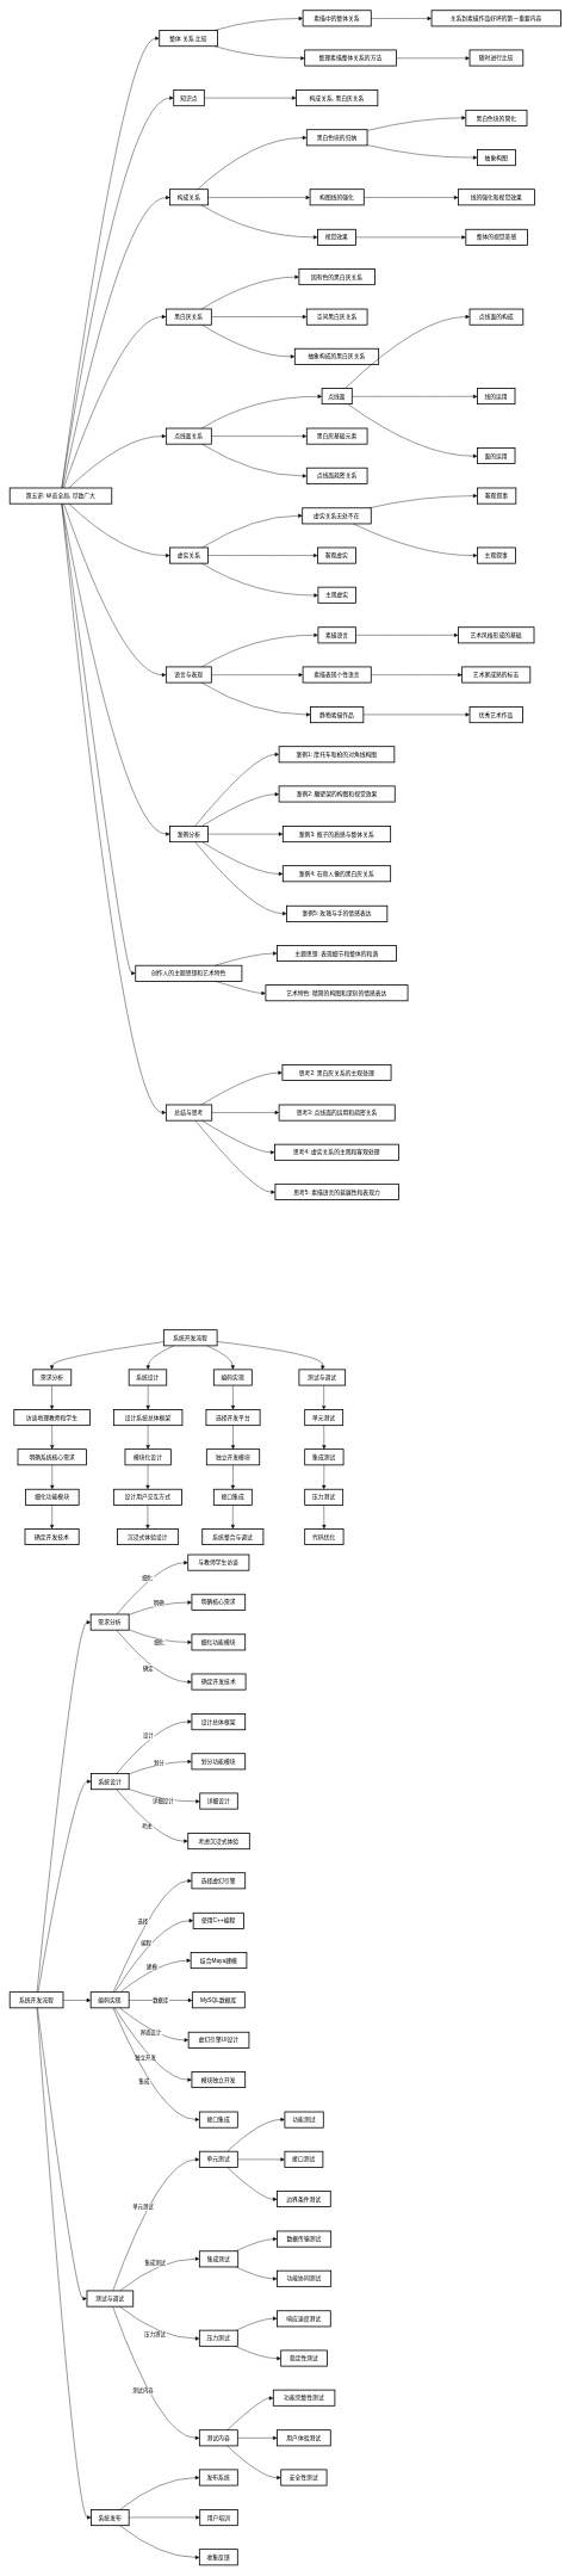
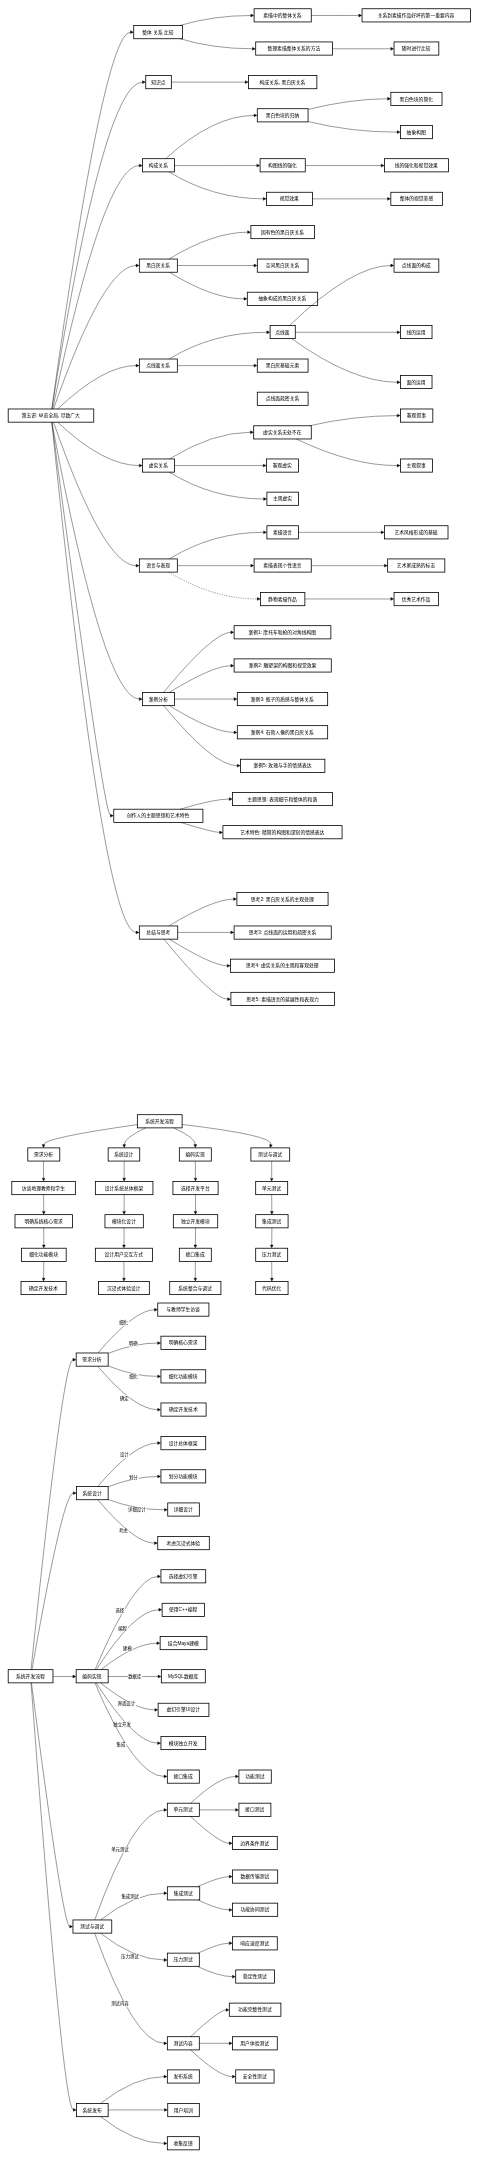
- <mxCell id="18" value="视觉效果" style="whiteSpace=wrap;strokeWidth=2;" parent="1" vertex="1"><mxGeometry x="666" y="479" width="80" height="33" as="geometry" /></mxCell>
+ <mxCell id="18" value="视觉效果" style="whiteSpace=wrap;strokeWidth=2;" parent="1" vertex="1"><mxGeometry x="666" y="479" width="115" height="33" as="geometry" /></mxCell>
- <mxCell id="77" value="" style="curved=1;startArrow=none;endArrow=block;exitX=0.79;exitY=1;entryX=0;entryY=0.51;rounded=0;" parent="1" source="7" target="24" edge="1"><mxGeometry relative="1" as="geometry"><Array as="points"><mxPoint x="532" y="996" /></Array></mxGeometry></mxCell>
- <mxCell id="83" value="" style="curved=1;startArrow=none;endArrow=block;exitX=0.79;exitY=1.02;entryX=0;entryY=0.49;rounded=0;" parent="1" source="9" target="30" edge="1"><mxGeometry relative="1" as="geometry"><Array as="points"><mxPoint x="532" y="1496" /></Array></mxGeometry></mxCell>
+ <mxCell id="83" value="" style="curved=1;startArrow=none;endArrow=block;exitX=0.79;exitY=1.02;entryX=0;entryY=0.49;rounded=0;dashed=1;" parent="1" source="9" target="30" edge="1"><mxGeometry relative="1" as="geometry"><Array as="points"><mxPoint x="532" y="1496" /></Array></mxGeometry></mxCell>
